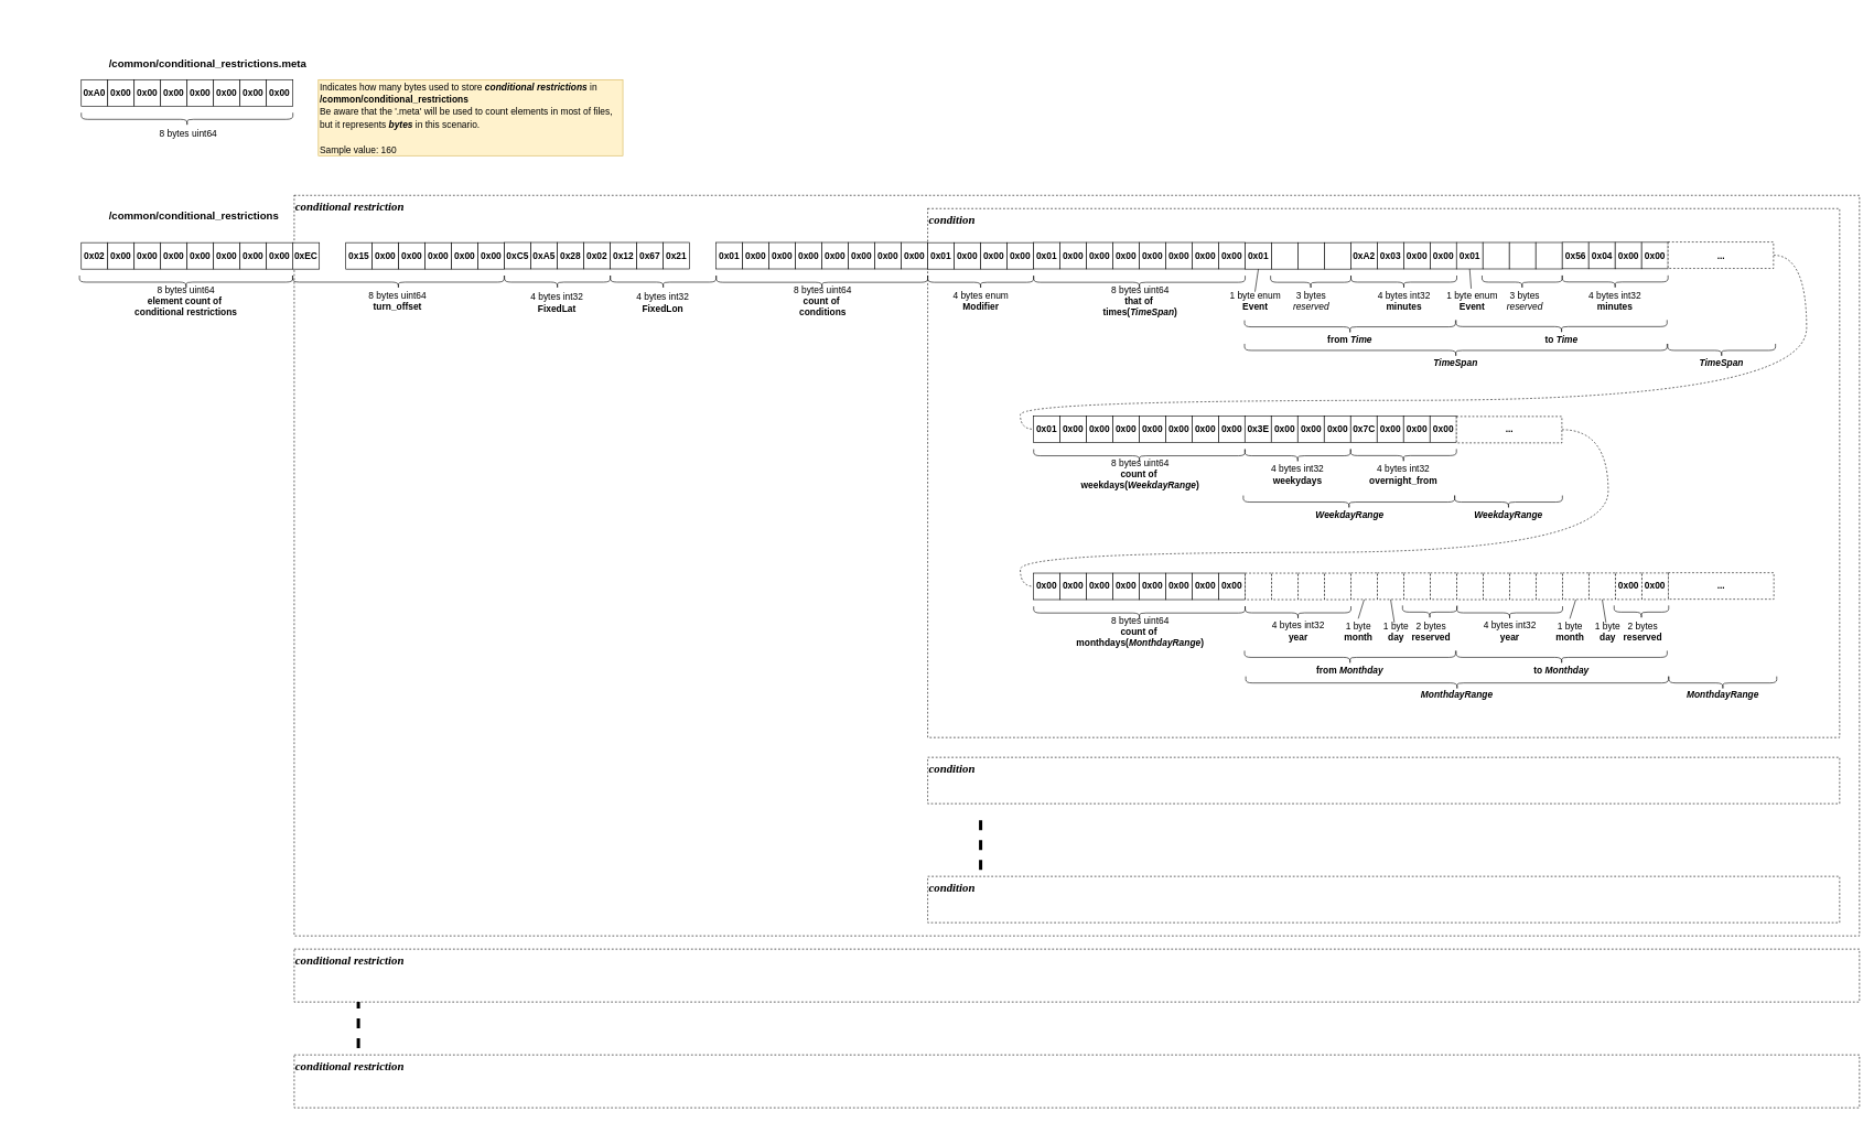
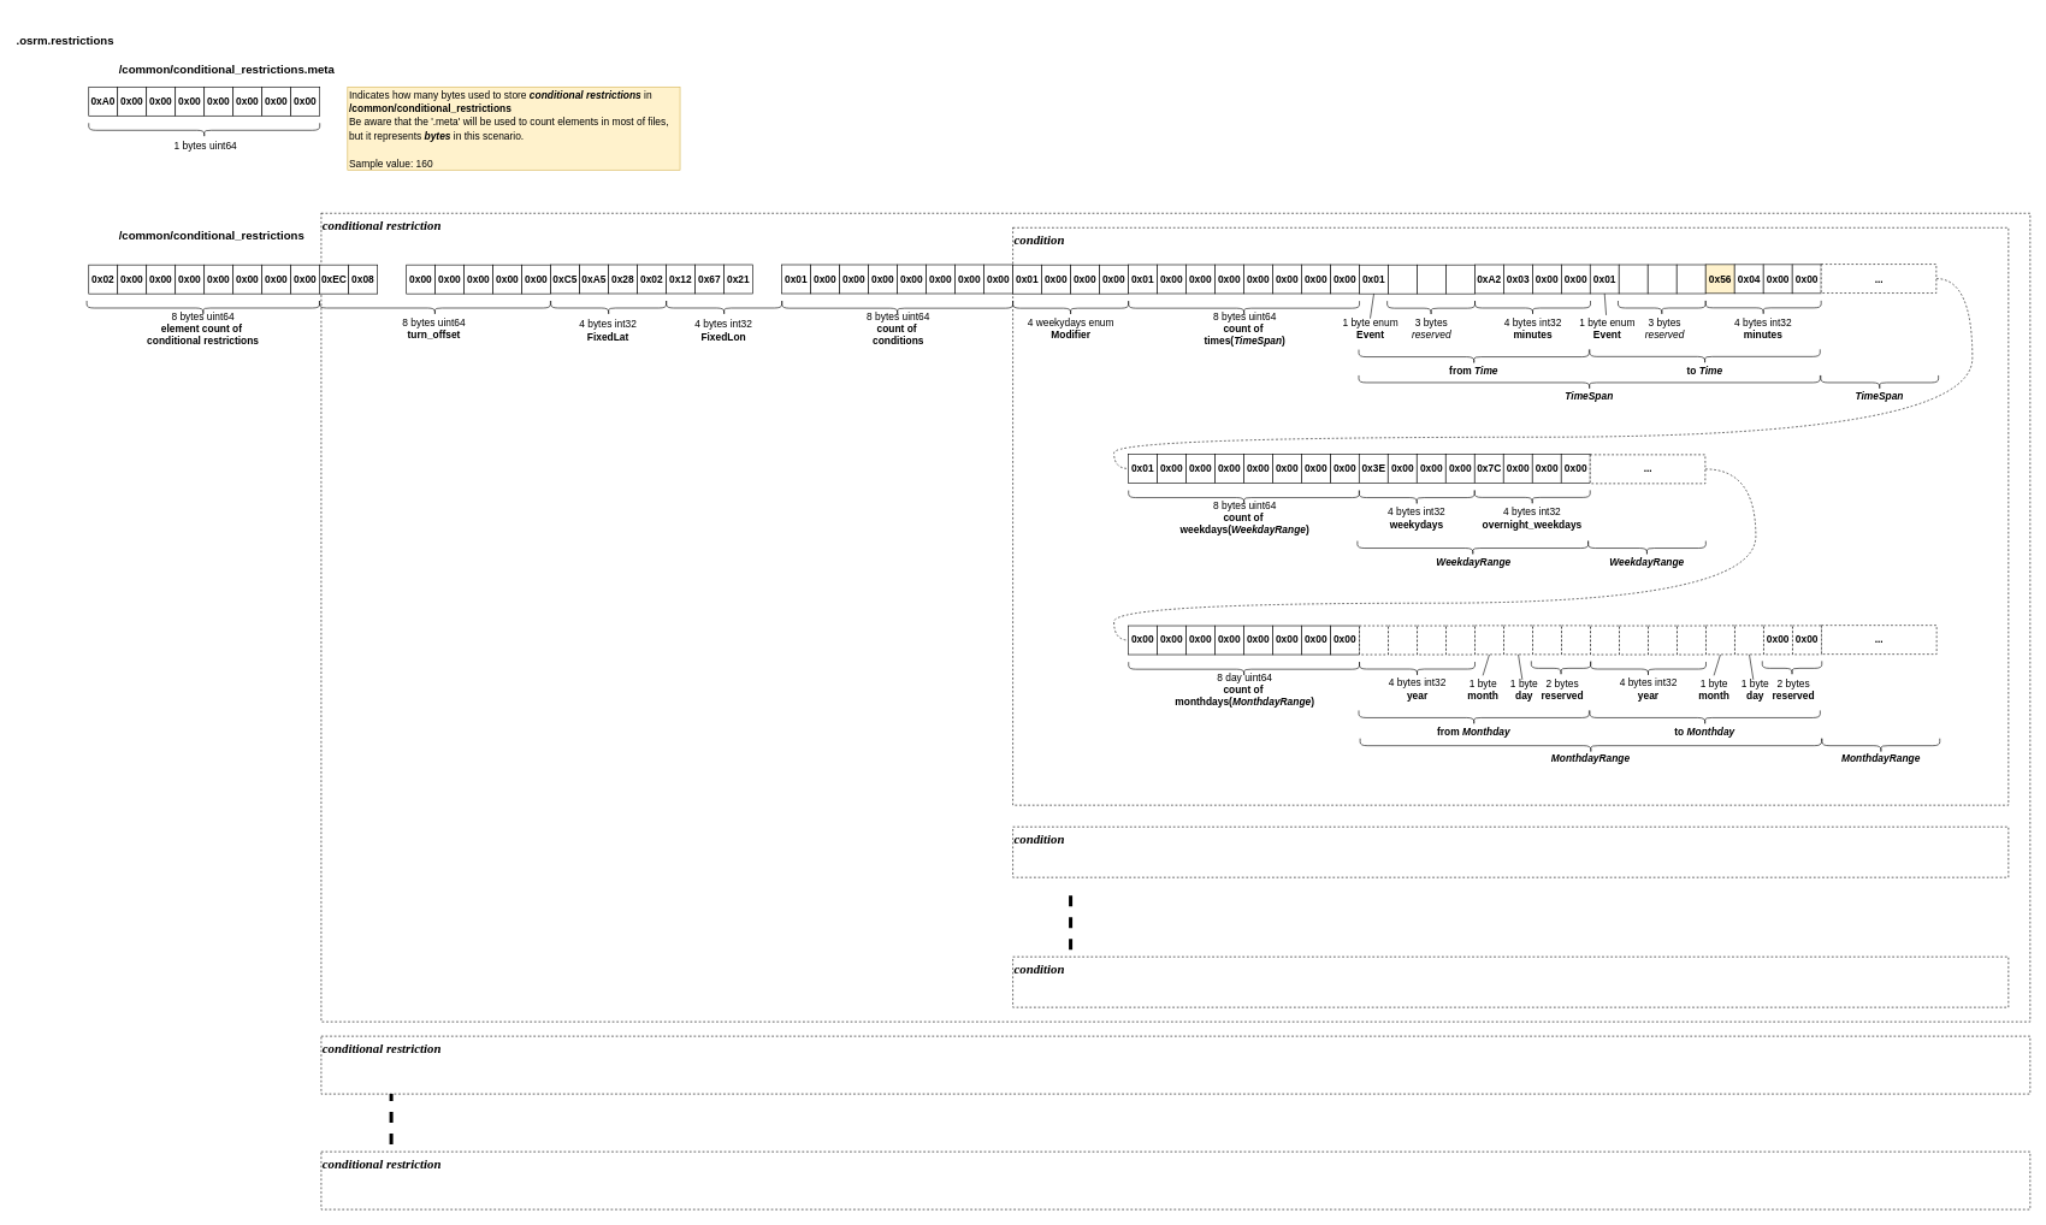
+ <mxCell id="14" value=".osrm.restrictions" style="text;html=1;strokeColor=none;fillColor=none;align=left;verticalAlign=middle;whiteSpace=wrap;rounded=0;fontSize=16;fontStyle=1" parent="1" vertex="1"><mxGeometry x="20" y="45" width="245" height="20" as="geometry" /></mxCell>
- <mxCell id="13" value="8 bytes uint64" style="text;html=1;strokeColor=none;fillColor=none;align=center;verticalAlign=middle;whiteSpace=wrap;rounded=0;fontSize=14;" parent="1" vertex="1"><mxGeometry x="202" y="191" width="164" height="20" as="geometry" /></mxCell>
+ <mxCell id="13" value="1 bytes uint64" style="text;html=1;strokeColor=none;fillColor=none;align=center;verticalAlign=middle;whiteSpace=wrap;rounded=0;fontSize=14;" parent="1" vertex="1"><mxGeometry x="202" y="191" width="164" height="20" as="geometry" /></mxCell>
+ <mxCell id="21" value="0x08" style="rounded=0;whiteSpace=wrap;html=1;fontStyle=1;fontSize=14;" parent="1" vertex="1"><mxGeometry x="482" y="366.5" width="40" height="40" as="geometry" /></mxCell>
- <mxCell id="22" value="0x15" style="rounded=0;whiteSpace=wrap;html=1;fontStyle=1;fontSize=14;" parent="1" vertex="1"><mxGeometry x="522" y="366.5" width="40" height="40" as="geometry" /></mxCell>
- <mxCell id="94" value="0x56" style="rounded=0;whiteSpace=wrap;html=1;fontStyle=1;fontSize=14;" parent="1" vertex="1"><mxGeometry x="2361.5" y="365.99" width="40" height="40" as="geometry" /></mxCell>
+ <mxCell id="94" value="0x56" style="rounded=0;whiteSpace=wrap;html=1;fontStyle=1;fontSize=14;fillColor=#fff2cc;" parent="1" vertex="1"><mxGeometry x="2361.5" y="365.99" width="40" height="40" as="geometry" /></mxCell>
- <mxCell id="64" value="4 bytes enum&lt;br&gt;&lt;b&gt;Modifier&lt;/b&gt;" style="text;html=1;strokeColor=none;fillColor=none;align=center;verticalAlign=middle;whiteSpace=wrap;rounded=0;fontSize=14;" parent="1" vertex="1"><mxGeometry x="1382.5" y="427.25" width="199" height="55" as="geometry" /></mxCell>
+ <mxCell id="64" value="4 weekydays enum&lt;br&gt;&lt;b&gt;Modifier&lt;/b&gt;" style="text;html=1;strokeColor=none;fillColor=none;align=center;verticalAlign=middle;whiteSpace=wrap;rounded=0;fontSize=14;" parent="1" vertex="1"><mxGeometry x="1382.5" y="427.25" width="199" height="55" as="geometry" /></mxCell>
- <mxCell id="74" value="8 bytes uint64&lt;br&gt;&lt;b&gt;that of&amp;nbsp;&lt;br&gt;&lt;/b&gt;&lt;b&gt;times(&lt;i&gt;TimeSpan&lt;/i&gt;)&lt;/b&gt;&lt;b&gt;&lt;br&gt;&lt;/b&gt;" style="text;html=1;strokeColor=none;fillColor=none;align=center;verticalAlign=middle;whiteSpace=wrap;rounded=0;fontSize=14;" parent="1" vertex="1"><mxGeometry x="1624" y="427.5" width="199" height="55" as="geometry" /></mxCell>
+ <mxCell id="74" value="8 bytes uint64&lt;br&gt;&lt;b&gt;count of&amp;nbsp;&lt;br&gt;&lt;/b&gt;&lt;b&gt;times(&lt;i&gt;TimeSpan&lt;/i&gt;)&lt;/b&gt;&lt;b&gt;&lt;br&gt;&lt;/b&gt;" style="text;html=1;strokeColor=none;fillColor=none;align=center;verticalAlign=middle;whiteSpace=wrap;rounded=0;fontSize=14;" parent="1" vertex="1"><mxGeometry x="1624" y="427.5" width="199" height="55" as="geometry" /></mxCell>
- <mxCell id="130" value="4 bytes int32&lt;br&gt;&lt;b&gt;overnight_from&lt;/b&gt;" style="text;html=1;strokeColor=none;fillColor=none;align=center;verticalAlign=middle;whiteSpace=wrap;rounded=0;fontSize=14;" parent="1" vertex="1"><mxGeometry x="2022" y="689.61" width="199" height="55" as="geometry" /></mxCell>
+ <mxCell id="130" value="4 bytes int32&lt;br&gt;&lt;b&gt;overnight_weekdays&lt;/b&gt;" style="text;html=1;strokeColor=none;fillColor=none;align=center;verticalAlign=middle;whiteSpace=wrap;rounded=0;fontSize=14;" parent="1" vertex="1"><mxGeometry x="2022" y="689.61" width="199" height="55" as="geometry" /></mxCell>
- <mxCell id="146" value="8 bytes uint64&lt;br&gt;&lt;b&gt;count of&amp;nbsp;&lt;br&gt;&lt;/b&gt;&lt;b&gt;monthdays(&lt;i&gt;MonthdayRange&lt;/i&gt;)&lt;/b&gt;&lt;b&gt;&lt;br&gt;&lt;/b&gt;" style="text;html=1;strokeColor=none;fillColor=none;align=center;verticalAlign=middle;whiteSpace=wrap;rounded=0;fontSize=14;" parent="1" vertex="1"><mxGeometry x="1624" y="927.63" width="199" height="55" as="geometry" /></mxCell>
+ <mxCell id="146" value="8 day uint64&lt;br&gt;&lt;b&gt;count of&amp;nbsp;&lt;br&gt;&lt;/b&gt;&lt;b&gt;monthdays(&lt;i&gt;MonthdayRange&lt;/i&gt;)&lt;/b&gt;&lt;b&gt;&lt;br&gt;&lt;/b&gt;" style="text;html=1;strokeColor=none;fillColor=none;align=center;verticalAlign=middle;whiteSpace=wrap;rounded=0;fontSize=14;" parent="1" vertex="1"><mxGeometry x="1624" y="927.63" width="199" height="55" as="geometry" /></mxCell>
